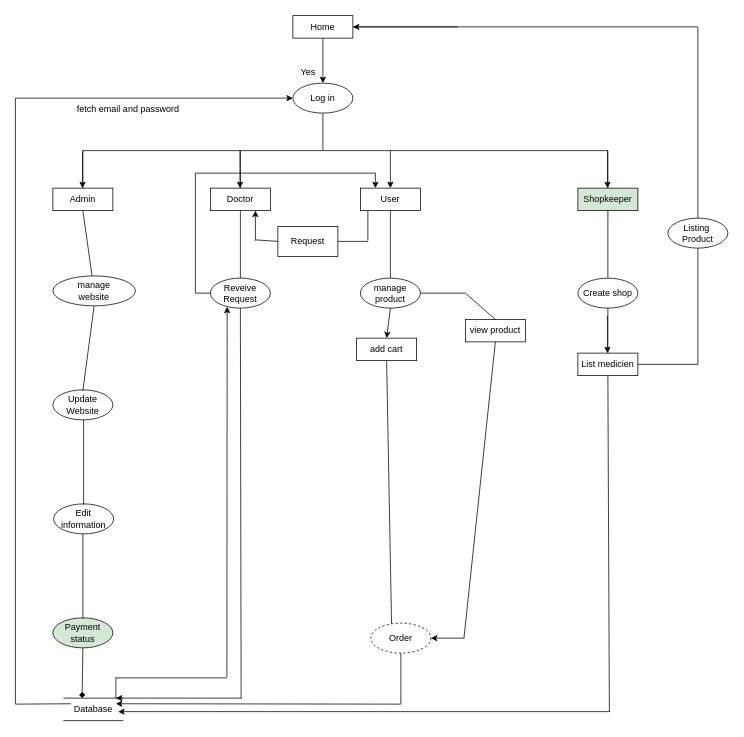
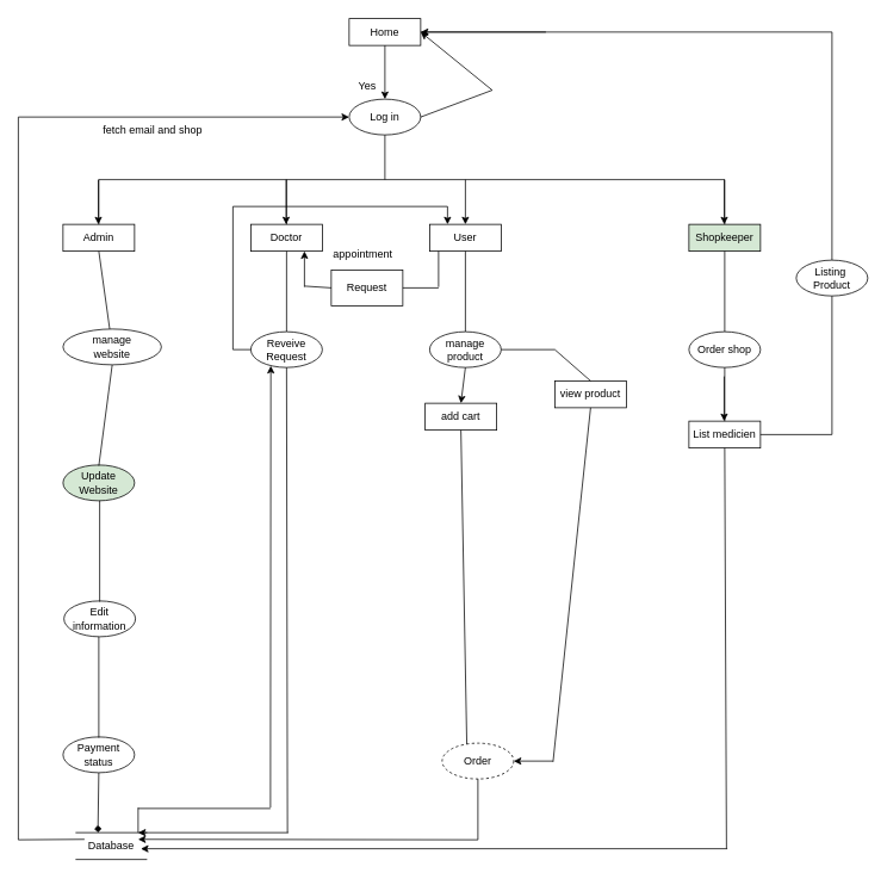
+ <mxCell id="6" value="" style="endArrow=classic;html=1;rounded=0;entryX=1;entryY=0.5;entryDx=0;entryDy=0;exitX=1;exitY=0.5;exitDx=0;exitDy=0;" parent="1" source="4" target="2" edge="1"><mxGeometry width="50" height="50" relative="1" as="geometry"><mxPoint x="480" y="130" as="sourcePoint" /><mxPoint x="560" y="50" as="targetPoint" /><Array as="points"><mxPoint x="550" y="100" /></Array></mxGeometry></mxCell>
- <mxCell id="64" value="fetch email and password" style="text;html=1;align=center;verticalAlign=middle;resizable=0;points=[];autosize=1;strokeColor=none;fillColor=none;" parent="1" vertex="1"><mxGeometry x="90" y="130" width="160" height="30" as="geometry" /></mxCell>
+ <mxCell id="64" value="fetch email and shop" style="text;html=1;align=center;verticalAlign=middle;resizable=0;points=[];autosize=1;strokeColor=none;fillColor=none;" parent="1" vertex="1"><mxGeometry x="90" y="130" width="160" height="30" as="geometry" /></mxCell>
+ <mxCell id="51" value="appointment" style="text;html=1;align=center;verticalAlign=middle;resizable=0;points=[];autosize=1;strokeColor=none;fillColor=none;" parent="1" vertex="1"><mxGeometry x="360" y="269" width="90" height="30" as="geometry" /></mxCell>
- <mxCell id="24" value="Create shop" style="ellipse;whiteSpace=wrap;html=1;" parent="1" vertex="1"><mxGeometry x="770" y="370" width="80" height="40" as="geometry" /></mxCell>
+ <mxCell id="24" value="Order shop" style="ellipse;whiteSpace=wrap;html=1;" parent="1" vertex="1"><mxGeometry x="770" y="370" width="80" height="40" as="geometry" /></mxCell>
- <mxCell id="37" value="Update&lt;br&gt;Website" style="ellipse;whiteSpace=wrap;html=1;" parent="1" vertex="1"><mxGeometry x="70" y="519" width="80" height="40" as="geometry" /></mxCell>
+ <mxCell id="37" value="Update&lt;br&gt;Website" style="ellipse;whiteSpace=wrap;html=1;fillColor=#d5e8d4;" parent="1" vertex="1"><mxGeometry x="70" y="519" width="80" height="40" as="geometry" /></mxCell>
- <mxCell id="77" value="Payment&lt;br&gt;status" style="ellipse;whiteSpace=wrap;html=1;fillColor=#d5e8d4;" parent="1" vertex="1"><mxGeometry x="70" y="823" width="80" height="40" as="geometry" /></mxCell>
+ <mxCell id="77" value="Payment&lt;br&gt;status" style="ellipse;whiteSpace=wrap;html=1;" parent="1" vertex="1"><mxGeometry x="70" y="823" width="80" height="40" as="geometry" /></mxCell>
